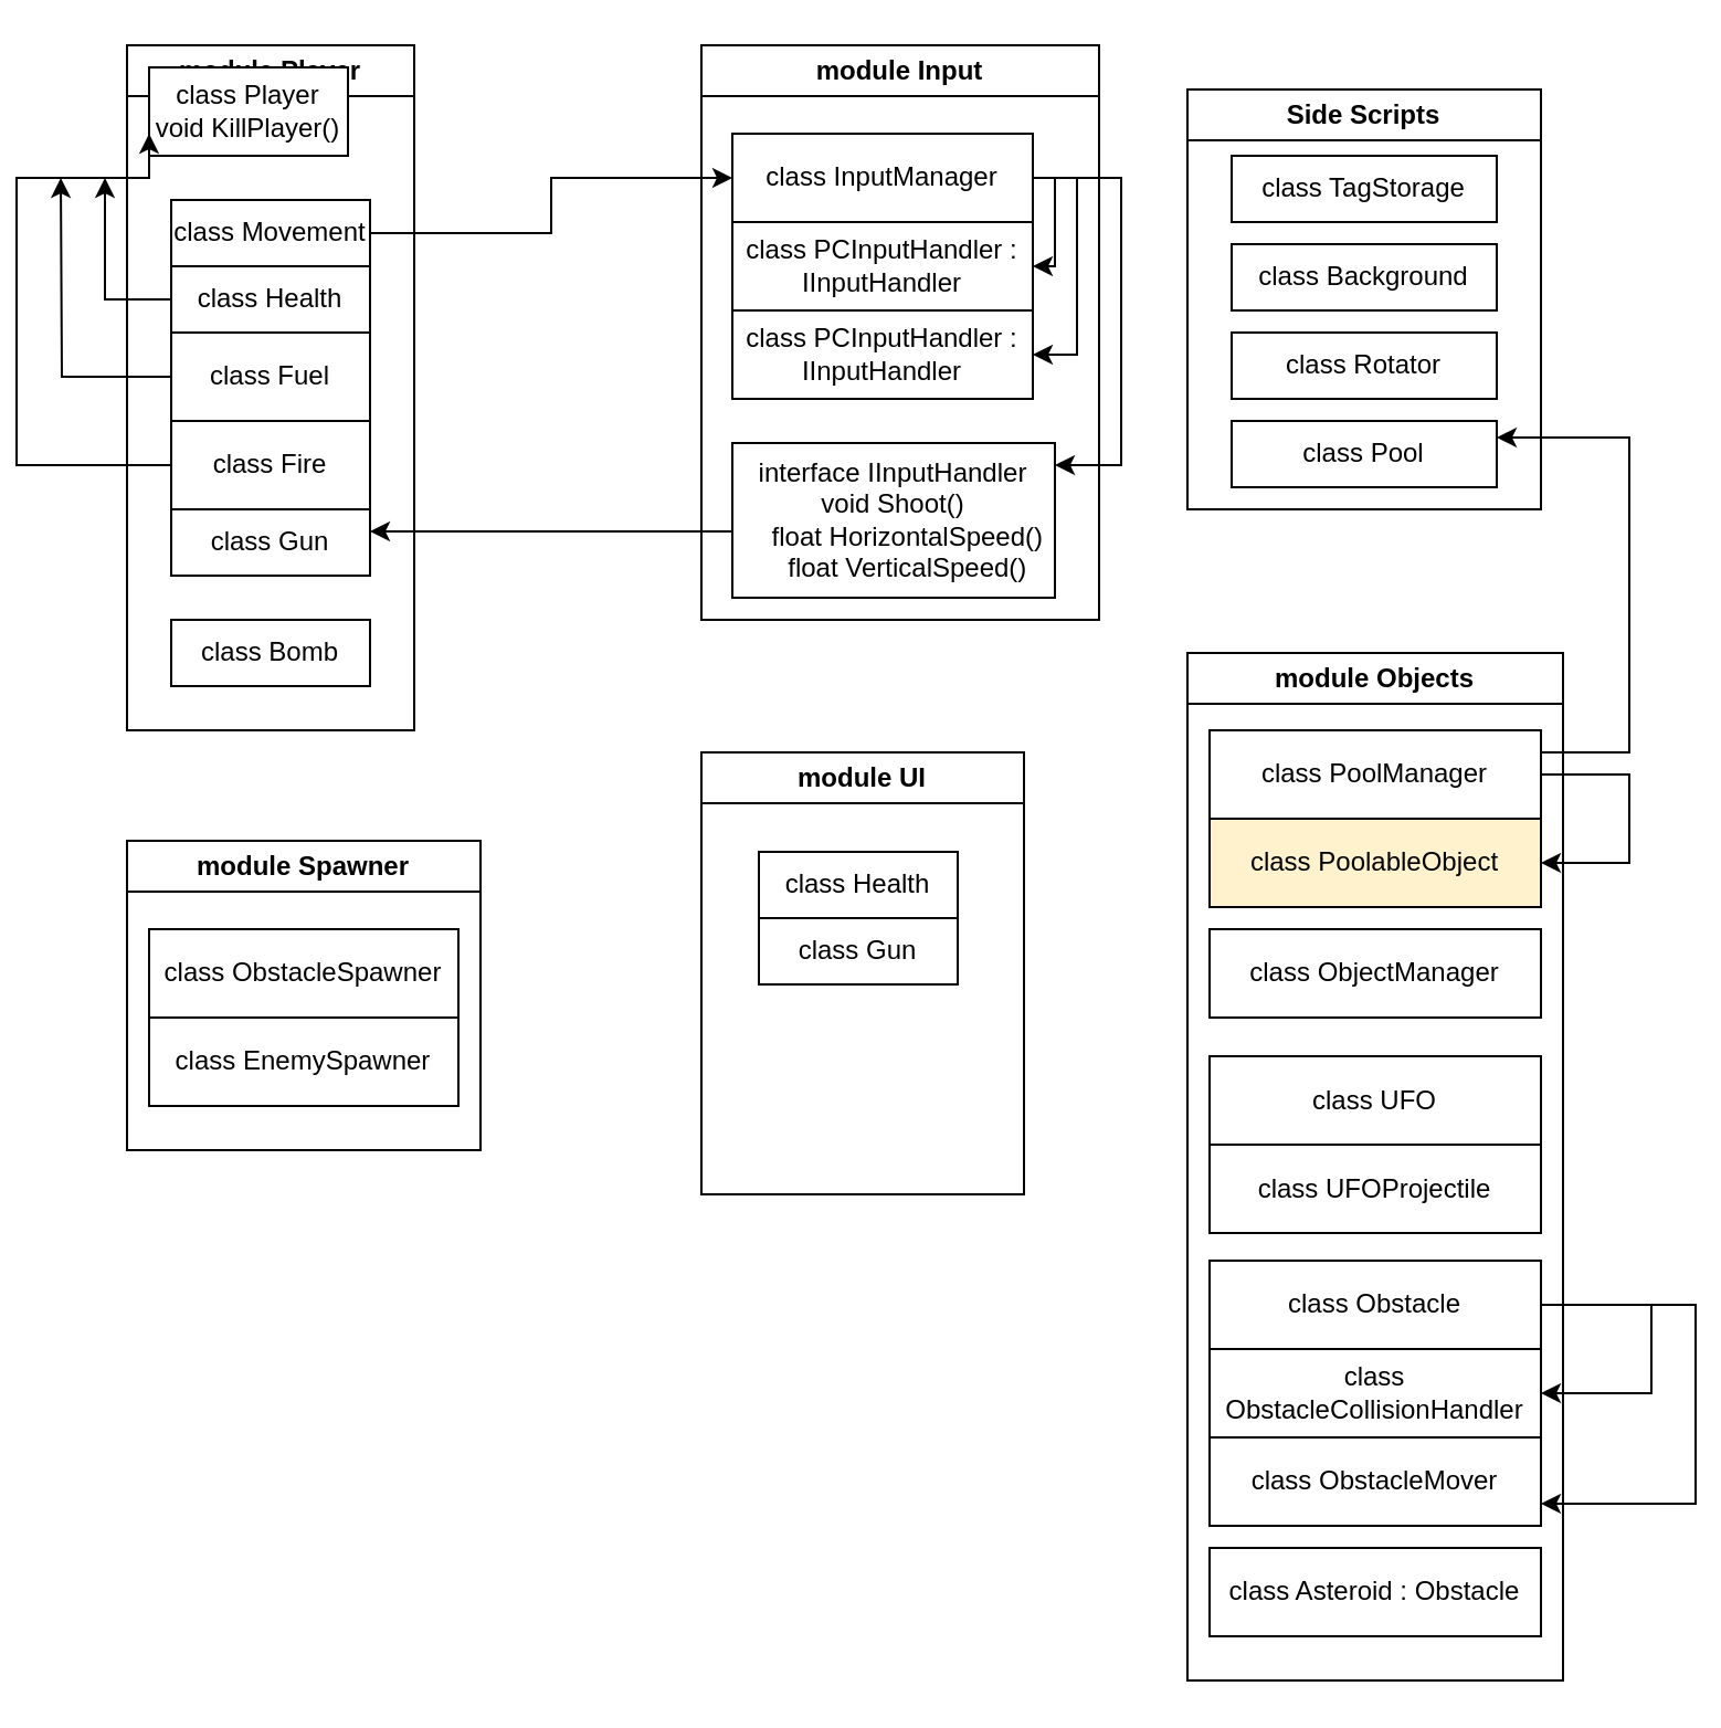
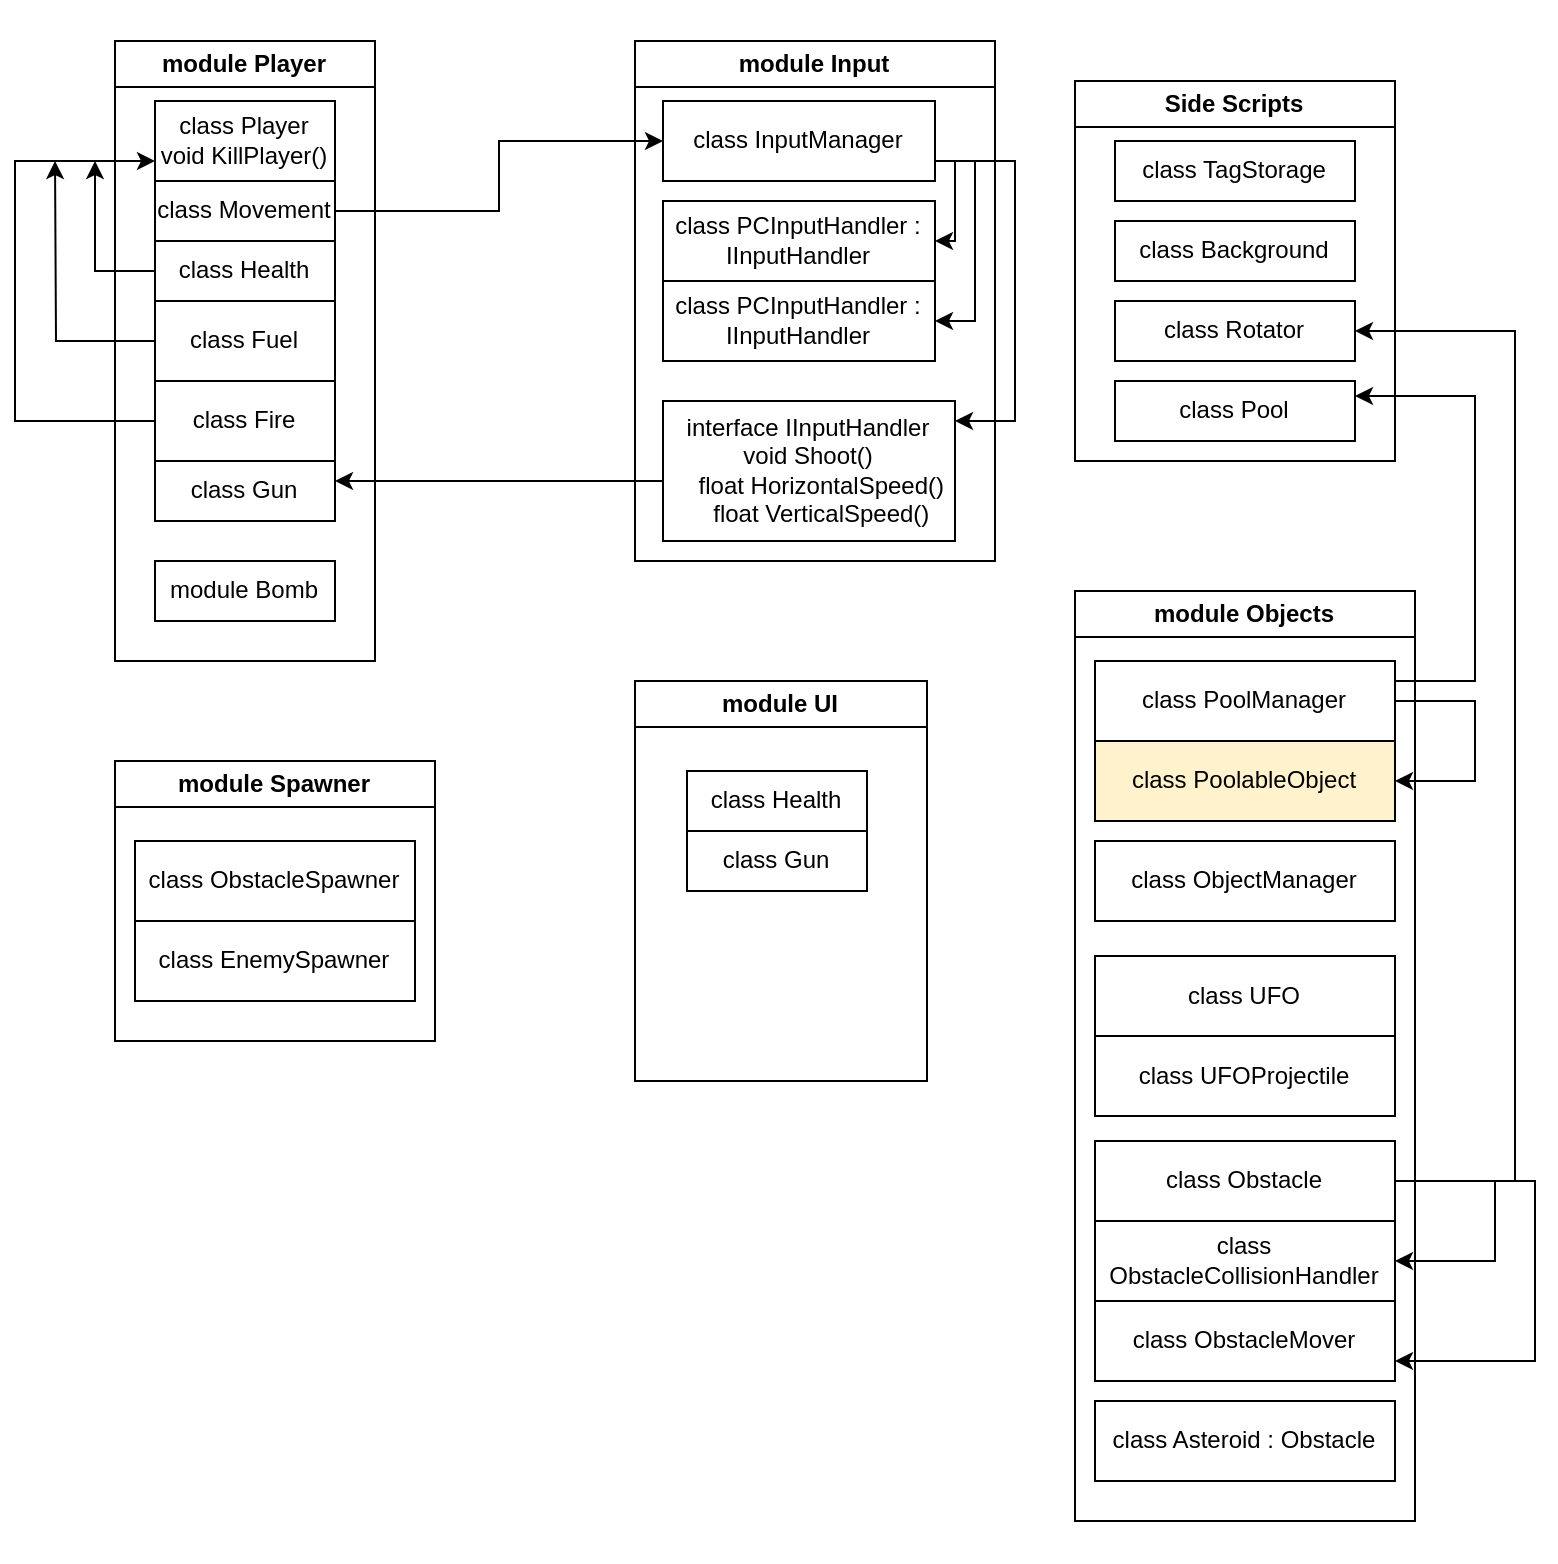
- <mxCell id="3" value="class Player&lt;br&gt;void KillPlayer()" style="rounded=0;whiteSpace=wrap;html=1;" vertex="1" parent="2"><mxGeometry x="10" y="10" width="90" height="40" as="geometry" /></mxCell>
+ <mxCell id="3" value="class Player&lt;br&gt;void KillPlayer()" style="rounded=0;whiteSpace=wrap;html=1;" vertex="1" parent="2"><mxGeometry x="20" y="30" width="90" height="40" as="geometry" /></mxCell>
- <mxCell id="17" value="class InputManager" style="rounded=0;whiteSpace=wrap;html=1;" vertex="1" parent="13"><mxGeometry x="14" y="40" width="136" height="40" as="geometry" /></mxCell>
+ <mxCell id="17" value="class InputManager" style="rounded=0;whiteSpace=wrap;html=1;" vertex="1" parent="13"><mxGeometry x="14" y="30" width="136" height="40" as="geometry" /></mxCell>
- <mxCell id="12" value="class Bomb" style="rounded=0;whiteSpace=wrap;html=1;" vertex="1" parent="2"><mxGeometry x="20" y="260" width="90" height="30" as="geometry" /></mxCell>
+ <mxCell id="12" value="module Bomb" style="rounded=0;whiteSpace=wrap;html=1;" vertex="1" parent="2"><mxGeometry x="20" y="260" width="90" height="30" as="geometry" /></mxCell>
+ <mxCell id="45" style="edgeStyle=orthogonalEdgeStyle;rounded=0;orthogonalLoop=1;jettySize=auto;html=1;entryX=1;entryY=0.5;entryDx=0;entryDy=0;" edge="1" parent="1" source="35" target="42"><mxGeometry relative="1" as="geometry"><Array as="points"><mxPoint x="720" y="590" /><mxPoint x="720" y="165" /></Array></mxGeometry></mxCell>
